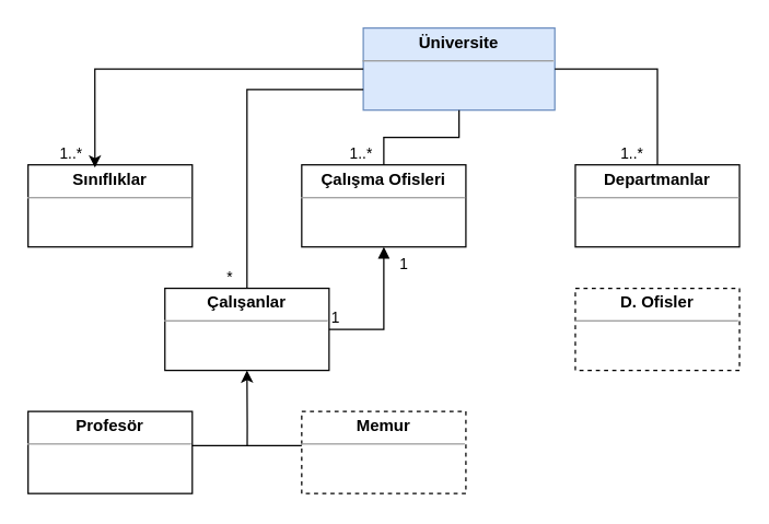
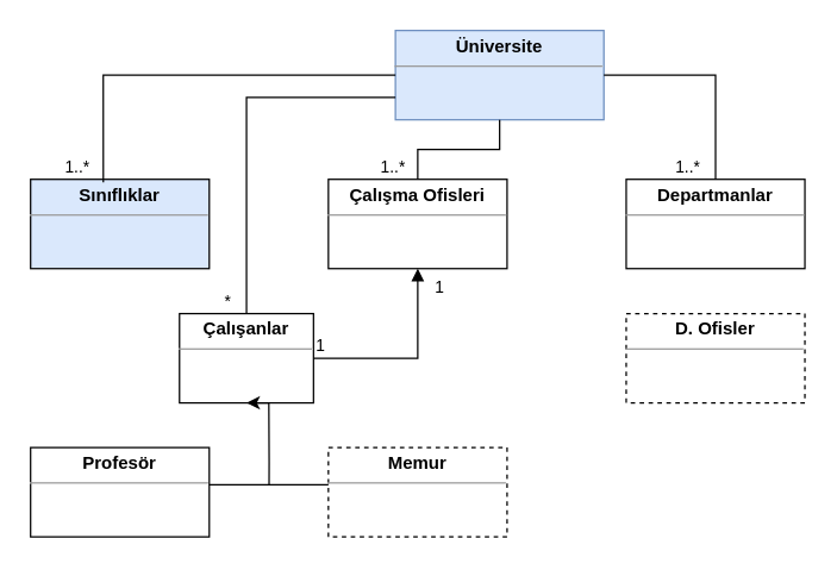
- <mxCell id="4" value="" style="endArrow=classic;html=1;edgeStyle=orthogonalEdgeStyle;rounded=0;fontFamily=Helvetica;entryX=0.407;entryY=0.033;entryDx=0;entryDy=0;entryPerimeter=0;" edge="1" parent="1" source="2" target="3"><mxGeometry relative="1" as="geometry"><mxPoint x="382" y="180" as="sourcePoint" /><mxPoint x="382" y="340" as="targetPoint" /></mxGeometry></mxCell>
+ <mxCell id="4" value="" style="endArrow=none;html=1;edgeStyle=orthogonalEdgeStyle;rounded=0;fontFamily=Helvetica;entryX=0.407;entryY=0.033;entryDx=0;entryDy=0;entryPerimeter=0;" edge="1" parent="1" source="2" target="3"><mxGeometry relative="1" as="geometry"><mxPoint x="382" y="180" as="sourcePoint" /><mxPoint x="382" y="340" as="targetPoint" /></mxGeometry></mxCell>
- <mxCell id="3" value="&lt;p style=&quot;margin: 0px ; margin-top: 4px ; text-align: center&quot;&gt;&lt;b&gt;Sınıflıklar&lt;/b&gt;&lt;/p&gt;&lt;hr size=&quot;1&quot;&gt;&lt;div style=&quot;height: 2px&quot;&gt;&lt;/div&gt;" style="verticalAlign=top;align=left;overflow=fill;fontSize=12;fontFamily=Helvetica;html=1;rounded=0;" vertex="1" parent="1"><mxGeometry x="20" y="120" width="120" height="60" as="geometry" /></mxCell>
+ <mxCell id="3" value="&lt;p style=&quot;margin: 0px ; margin-top: 4px ; text-align: center&quot;&gt;&lt;b&gt;Sınıflıklar&lt;/b&gt;&lt;/p&gt;&lt;hr size=&quot;1&quot;&gt;&lt;div style=&quot;height: 2px&quot;&gt;&lt;/div&gt;" style="verticalAlign=top;align=left;overflow=fill;fontSize=12;fontFamily=Helvetica;html=1;rounded=0;fillColor=#dae8fc;" vertex="1" parent="1"><mxGeometry x="20" y="120" width="120" height="60" as="geometry" /></mxCell>
- <mxCell id="13" value="&lt;p style=&quot;margin: 0px ; margin-top: 4px ; text-align: center&quot;&gt;&lt;b&gt;Çalışanlar&lt;/b&gt;&lt;/p&gt;&lt;hr size=&quot;1&quot;&gt;&lt;div style=&quot;height: 2px&quot;&gt;&lt;/div&gt;" style="verticalAlign=top;align=left;overflow=fill;fontSize=12;fontFamily=Helvetica;html=1;rounded=0;" vertex="1" parent="1"><mxGeometry x="120" y="210.24" width="120" height="60" as="geometry" /></mxCell>
+ <mxCell id="13" value="&lt;p style=&quot;margin: 0px ; margin-top: 4px ; text-align: center&quot;&gt;&lt;b&gt;Çalışanlar&lt;/b&gt;&lt;/p&gt;&lt;hr size=&quot;1&quot;&gt;&lt;div style=&quot;height: 2px&quot;&gt;&lt;/div&gt;" style="verticalAlign=top;align=left;overflow=fill;fontSize=12;fontFamily=Helvetica;html=1;rounded=0;" vertex="1" parent="1"><mxGeometry x="120" y="210.24" width="90" height="60" as="geometry" /></mxCell>
